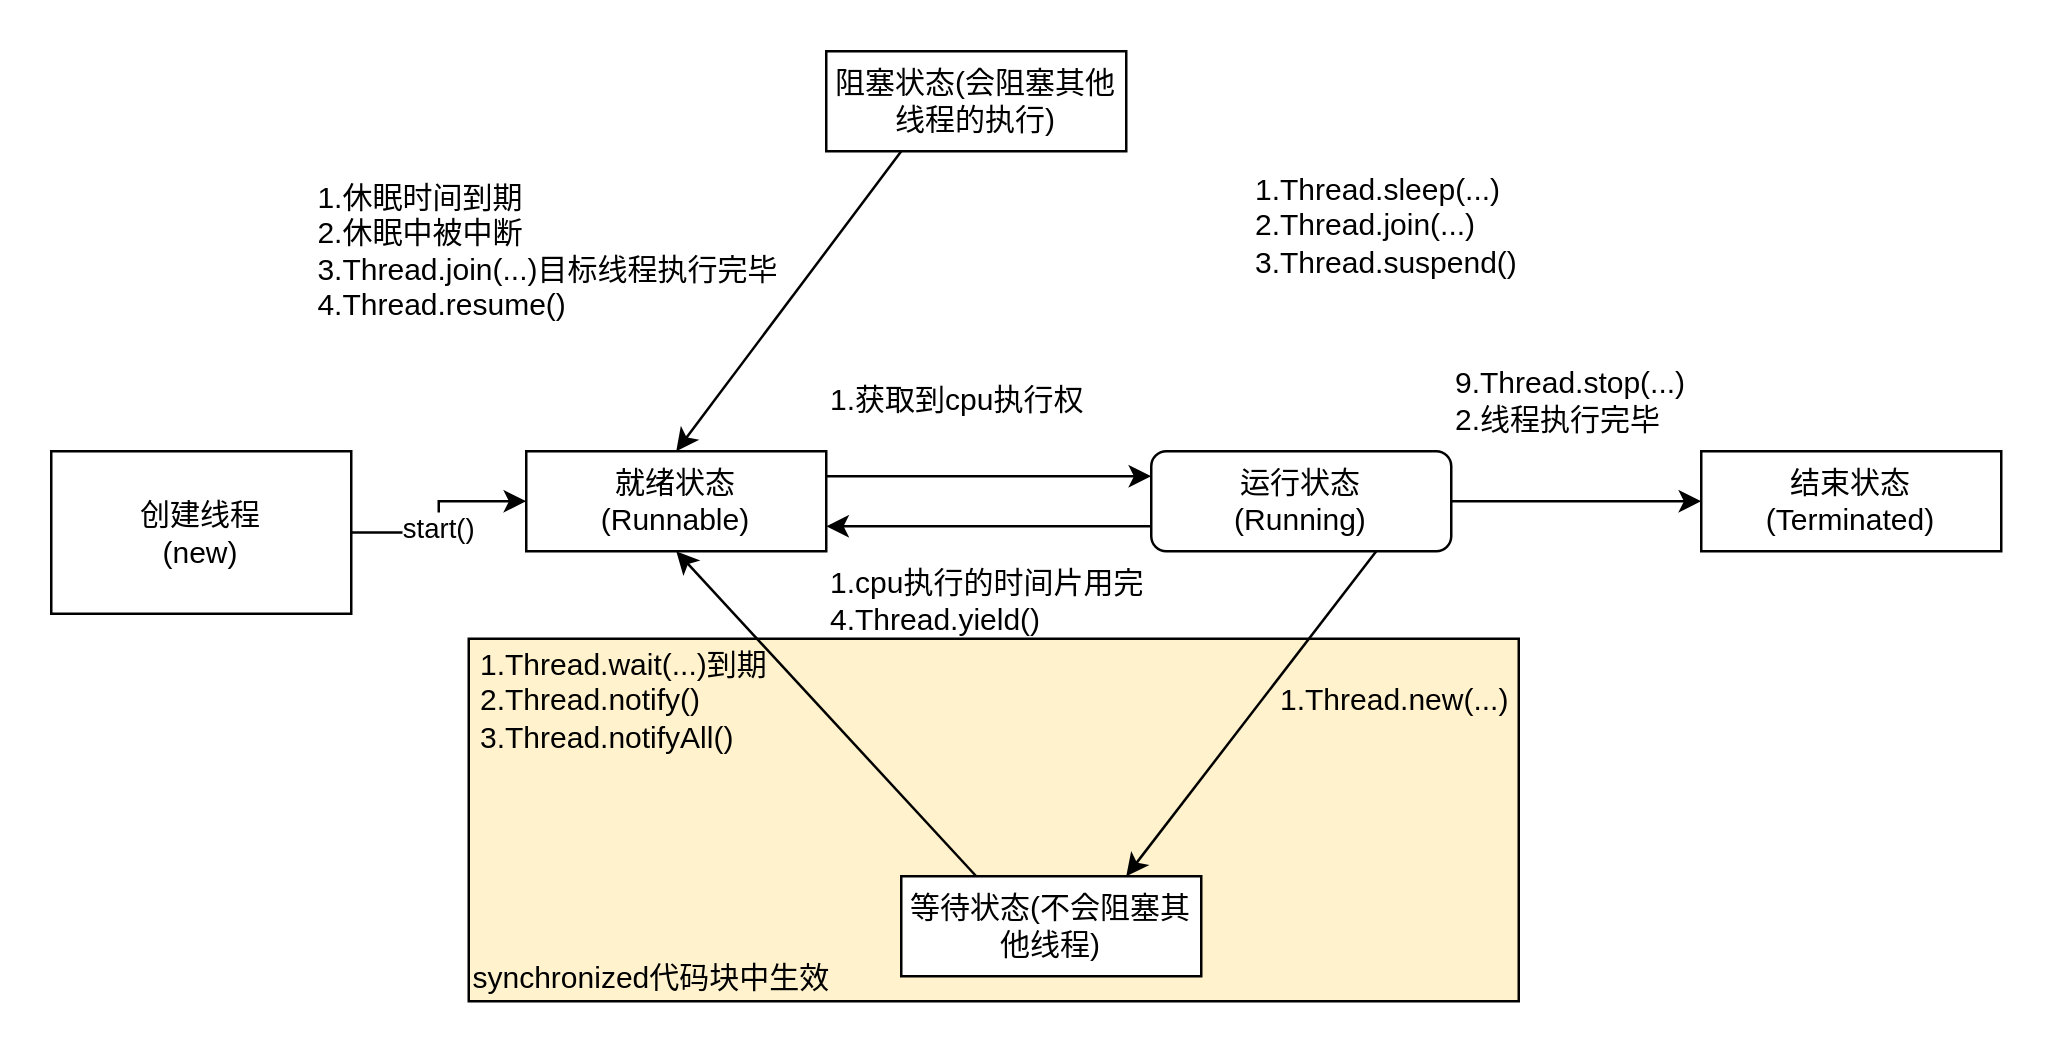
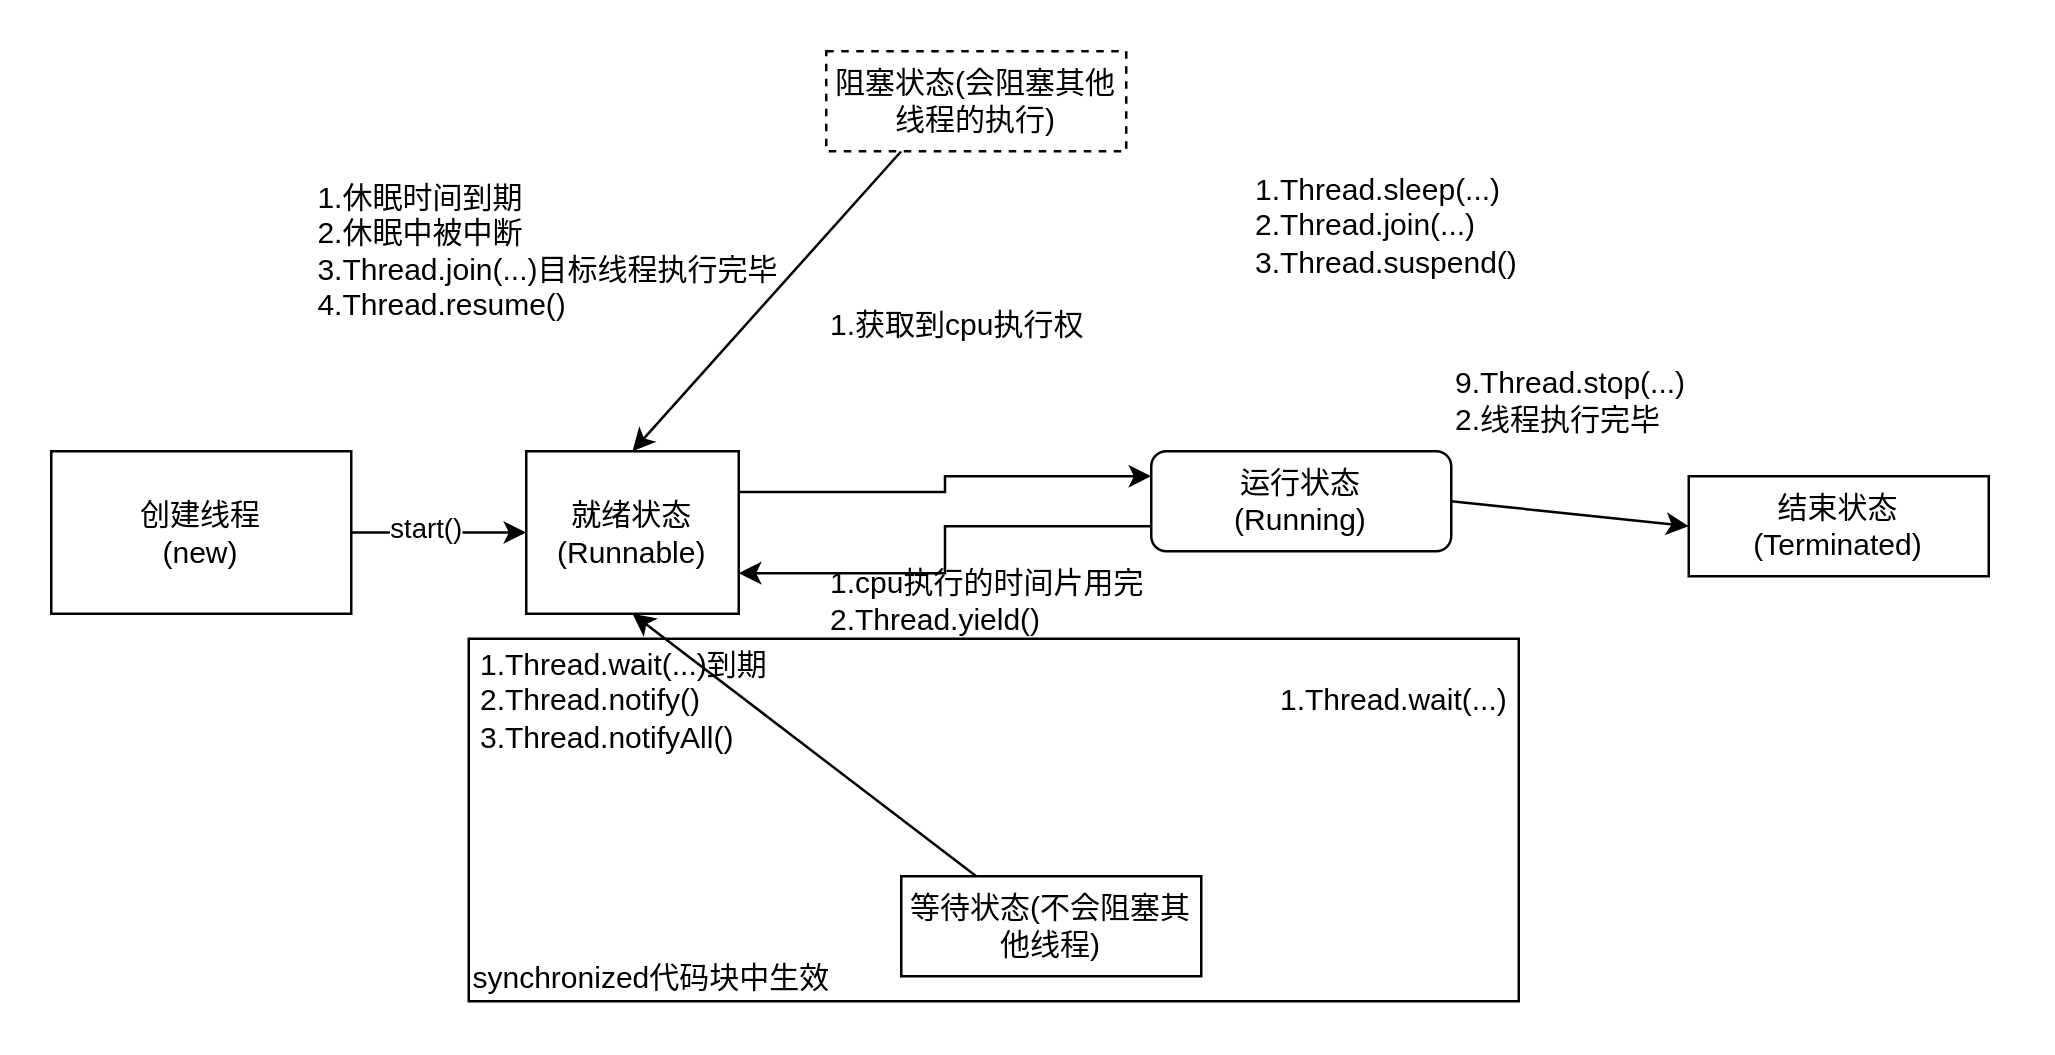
- <mxCell id="14" value="阻塞状态(会阻塞其他线程的执行)" style="rounded=0;whiteSpace=wrap;html=1;" parent="1" vertex="1"><mxGeometry x="330" y="20" width="120" height="40" as="geometry" /></mxCell>
+ <mxCell id="14" value="阻塞状态(会阻塞其他线程的执行)" style="rounded=0;whiteSpace=wrap;html=1;dashed=1;" parent="1" vertex="1"><mxGeometry x="330" y="20" width="120" height="40" as="geometry" /></mxCell>
- <mxCell id="12" value="1.获取到cpu执行权" style="text;html=1;strokeColor=none;fillColor=none;align=left;verticalAlign=middle;whiteSpace=wrap;rounded=0;" parent="1" vertex="1"><mxGeometry x="330" y="140" width="140" height="40" as="geometry" /></mxCell>
+ <mxCell id="12" value="1.获取到cpu执行权" style="text;html=1;strokeColor=none;fillColor=none;align=left;verticalAlign=middle;whiteSpace=wrap;rounded=0;" parent="1" vertex="1"><mxGeometry x="330" y="110" width="140" height="40" as="geometry" /></mxCell>
- <mxCell id="7" value="就绪状态&lt;br&gt;(Runnable)" style="rounded=0;whiteSpace=wrap;html=1;" parent="1" vertex="1"><mxGeometry x="210" y="180" width="120" height="40" as="geometry" /></mxCell>
+ <mxCell id="7" value="就绪状态&lt;br&gt;(Runnable)" style="rounded=0;whiteSpace=wrap;html=1;" parent="1" vertex="1"><mxGeometry x="210" y="180" width="85" height="65" as="geometry" /></mxCell>
- <mxCell id="21" value="结束状态&lt;br&gt;(Terminated)" style="rounded=0;whiteSpace=wrap;html=1;" parent="1" vertex="1"><mxGeometry x="680" y="180" width="120" height="40" as="geometry" /></mxCell>
+ <mxCell id="21" value="结束状态&lt;br&gt;(Terminated)" style="rounded=0;whiteSpace=wrap;html=1;" parent="1" vertex="1"><mxGeometry x="675" y="190" width="120" height="40" as="geometry" /></mxCell>
- <mxCell id="17" value="1.cpu执行的时间片用完&lt;br&gt;4.Thread.yield()" style="text;html=1;strokeColor=none;fillColor=none;align=left;verticalAlign=middle;whiteSpace=wrap;rounded=0;" parent="1" vertex="1"><mxGeometry x="330" y="220" width="140" height="40" as="geometry" /></mxCell>
+ <mxCell id="17" value="1.cpu执行的时间片用完&lt;br&gt;2.Thread.yield()" style="text;html=1;strokeColor=none;fillColor=none;align=left;verticalAlign=middle;whiteSpace=wrap;rounded=0;" parent="1" vertex="1"><mxGeometry x="330" y="220" width="140" height="40" as="geometry" /></mxCell>
- <mxCell id="20" value="1.Thread.new(...)" style="text;html=1;strokeColor=none;fillColor=none;align=left;verticalAlign=middle;whiteSpace=wrap;rounded=0;" parent="1" vertex="1"><mxGeometry x="510" y="260" width="140" height="40" as="geometry" /></mxCell>
+ <mxCell id="20" value="1.Thread.wait(...)" style="text;html=1;strokeColor=none;fillColor=none;align=left;verticalAlign=middle;whiteSpace=wrap;rounded=0;" parent="1" vertex="1"><mxGeometry x="510" y="260" width="140" height="40" as="geometry" /></mxCell>
- <mxCell id="9" style="edgeStyle=none;rounded=0;orthogonalLoop=1;jettySize=auto;html=1;exitX=0.75;exitY=1;exitDx=0;exitDy=0;entryX=0.75;entryY=0;entryDx=0;entryDy=0;" parent="1" source="11" target="16" edge="1"><mxGeometry relative="1" as="geometry" /></mxCell>
- <mxCell id="2" value="synchronized代码块中生效" style="rounded=0;whiteSpace=wrap;html=1;align=left;verticalAlign=bottom;fillColor=#fff2cc;" parent="1" vertex="1"><mxGeometry x="187" y="255" width="420" height="145" as="geometry" /></mxCell>
+ <mxCell id="2" value="synchronized代码块中生效" style="rounded=0;whiteSpace=wrap;html=1;align=left;verticalAlign=bottom;" parent="1" vertex="1"><mxGeometry x="187" y="255" width="420" height="145" as="geometry" /></mxCell>
